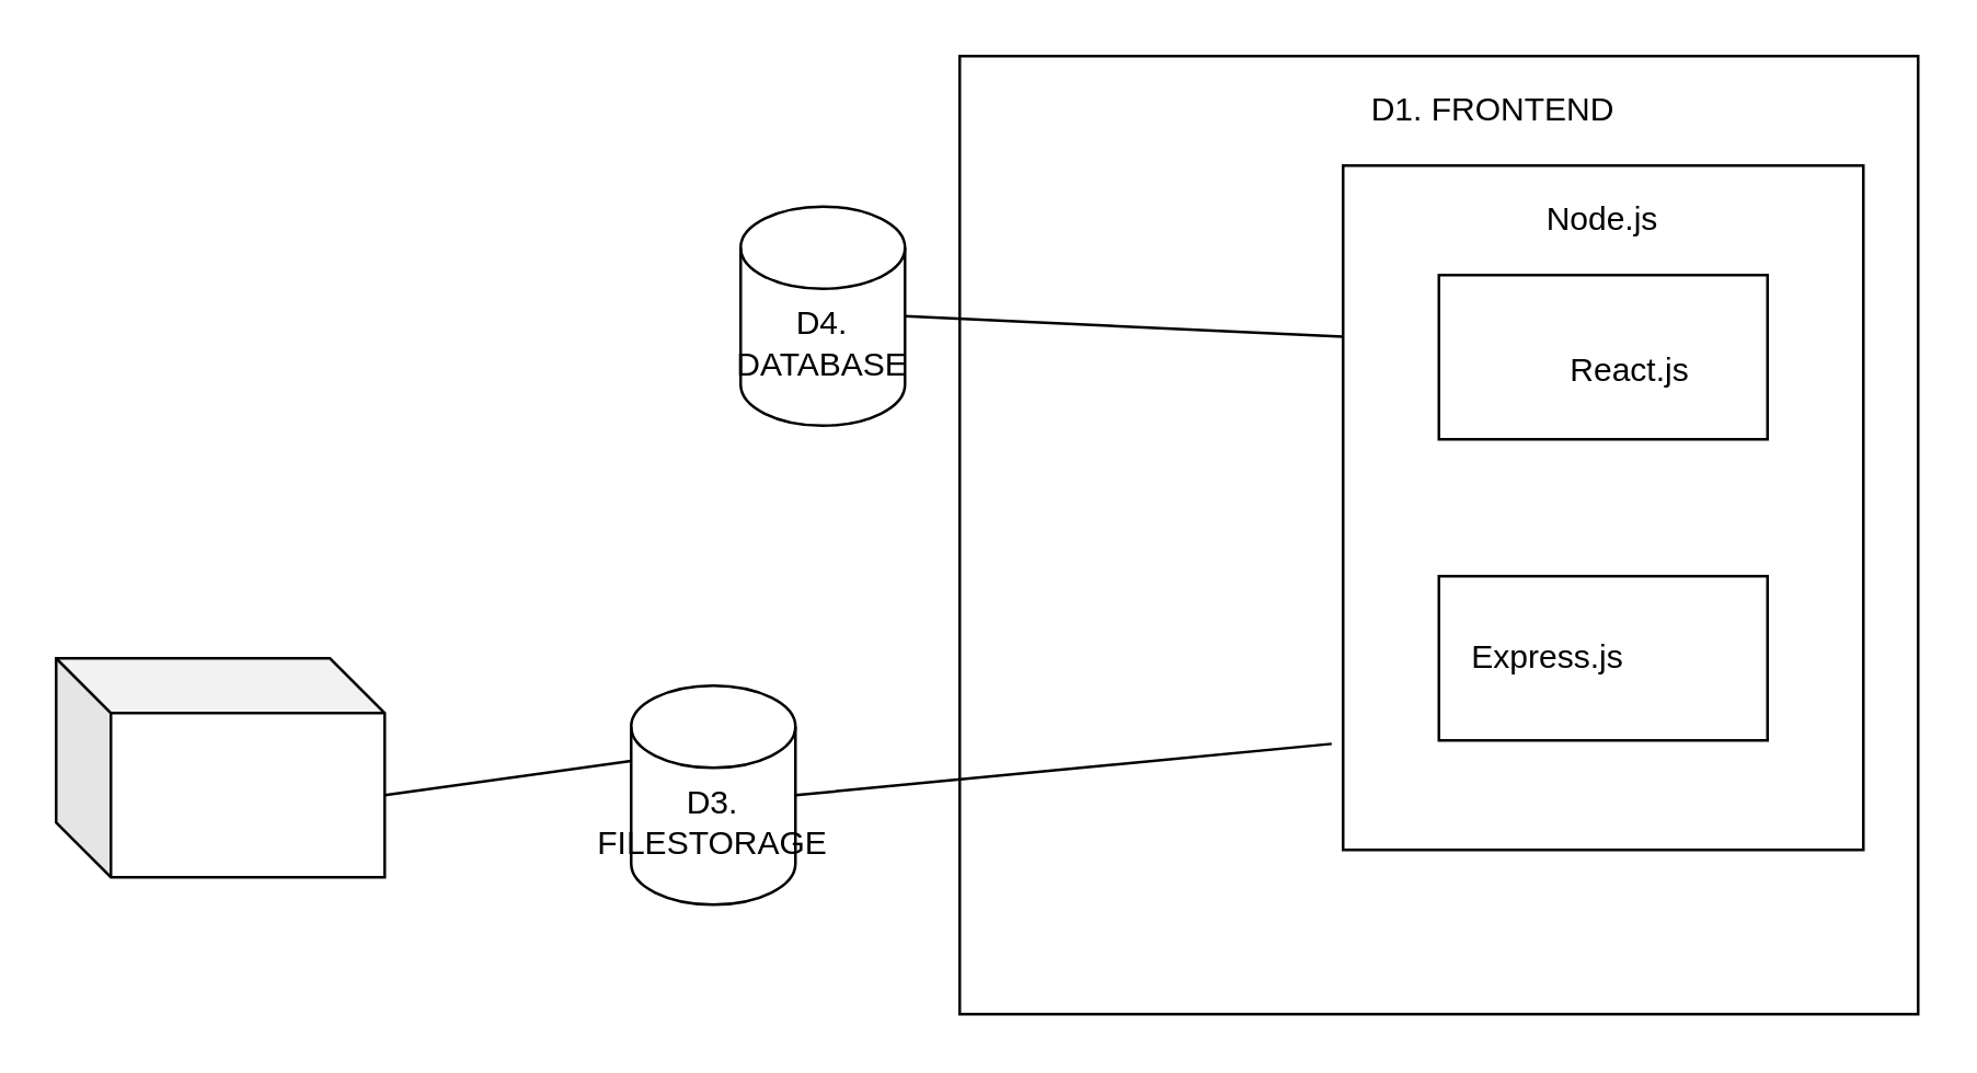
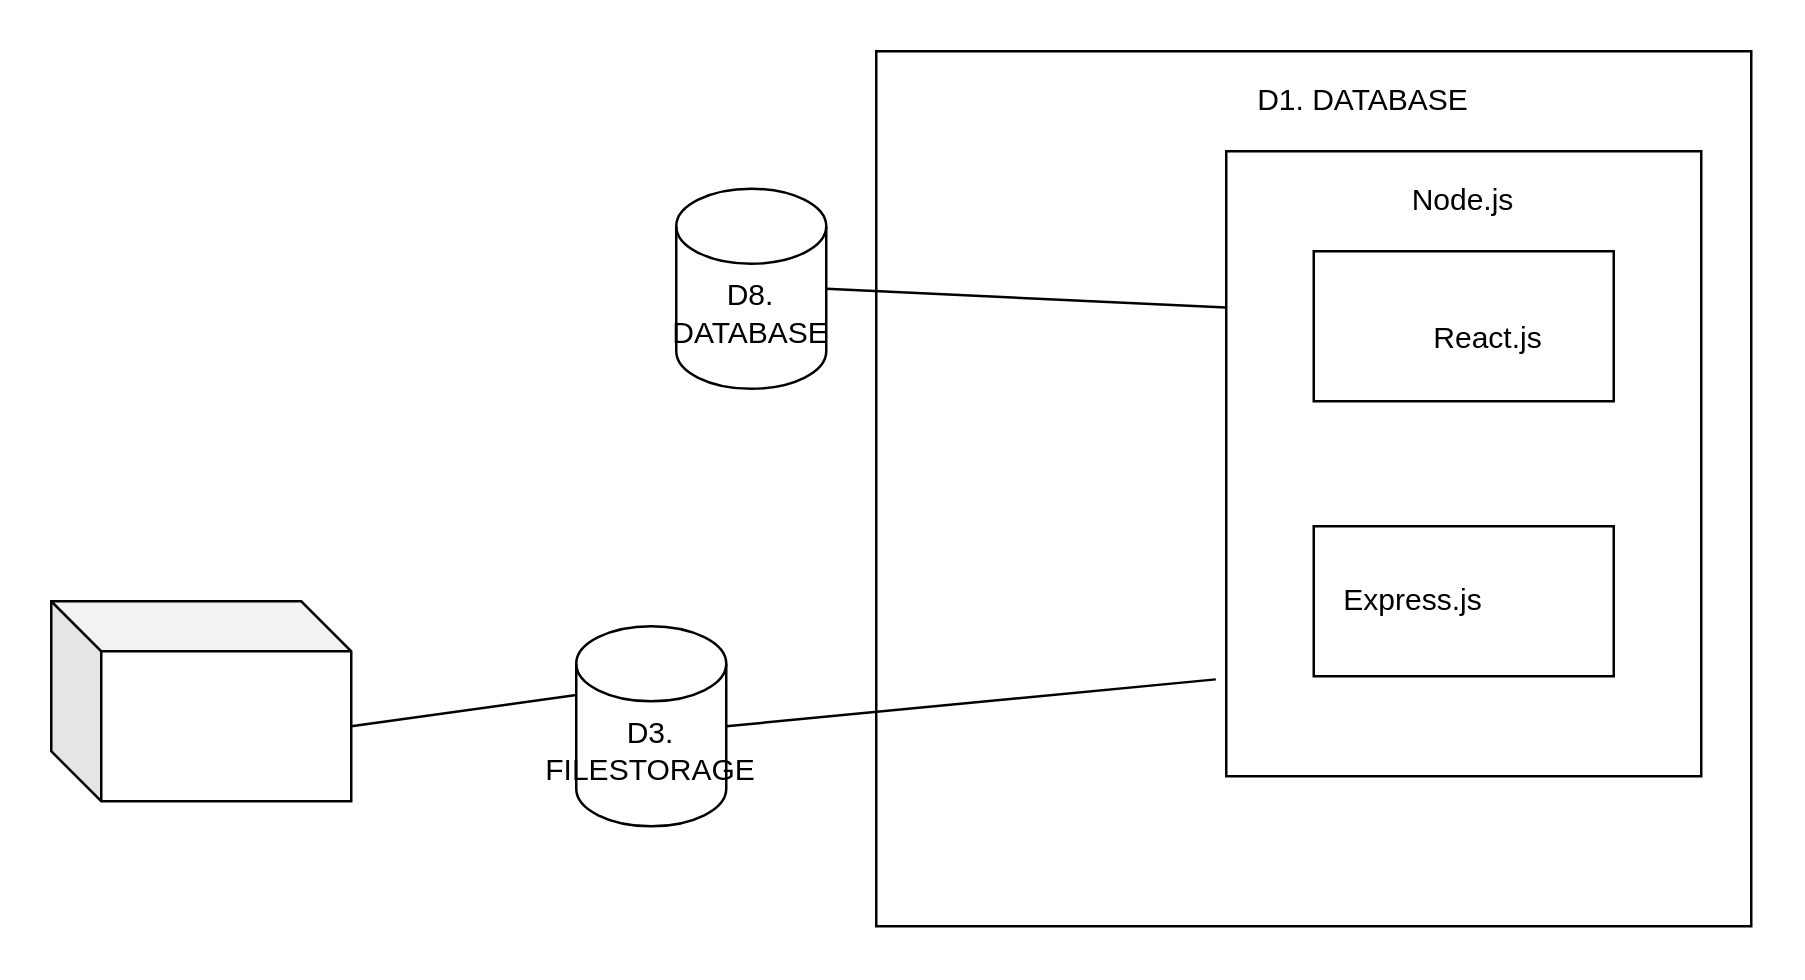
- <mxCell id="11" value="D1. FRONTEND" style="text;html=1;strokeColor=none;fillColor=none;align=center;verticalAlign=middle;whiteSpace=wrap;rounded=0;" parent="1" vertex="1"><mxGeometry x="490" y="30" width="110" height="20" as="geometry" /></mxCell>
+ <mxCell id="11" value="D1. DATABASE" style="text;html=1;strokeColor=none;fillColor=none;align=center;verticalAlign=middle;whiteSpace=wrap;rounded=0;" parent="1" vertex="1"><mxGeometry x="490" y="30" width="110" height="20" as="geometry" /></mxCell>
- <mxCell id="7" value="D4. DATABASE" style="text;html=1;strokeColor=none;fillColor=none;align=center;verticalAlign=middle;whiteSpace=wrap;rounded=0;" parent="1" vertex="1"><mxGeometry x="280" y="115" width="40" height="20" as="geometry" /></mxCell>
+ <mxCell id="7" value="D8. DATABASE" style="text;html=1;strokeColor=none;fillColor=none;align=center;verticalAlign=middle;whiteSpace=wrap;rounded=0;" parent="1" vertex="1"><mxGeometry x="280" y="115" width="40" height="20" as="geometry" /></mxCell>
